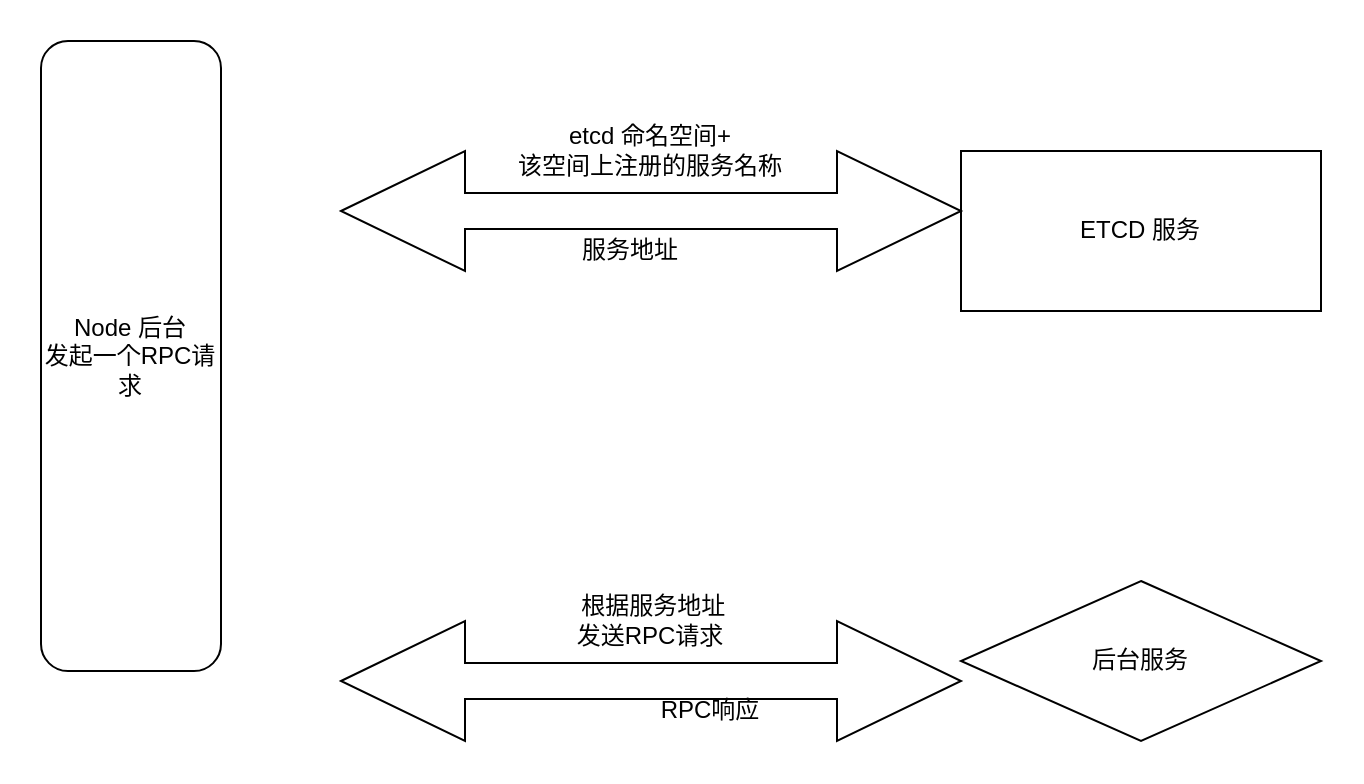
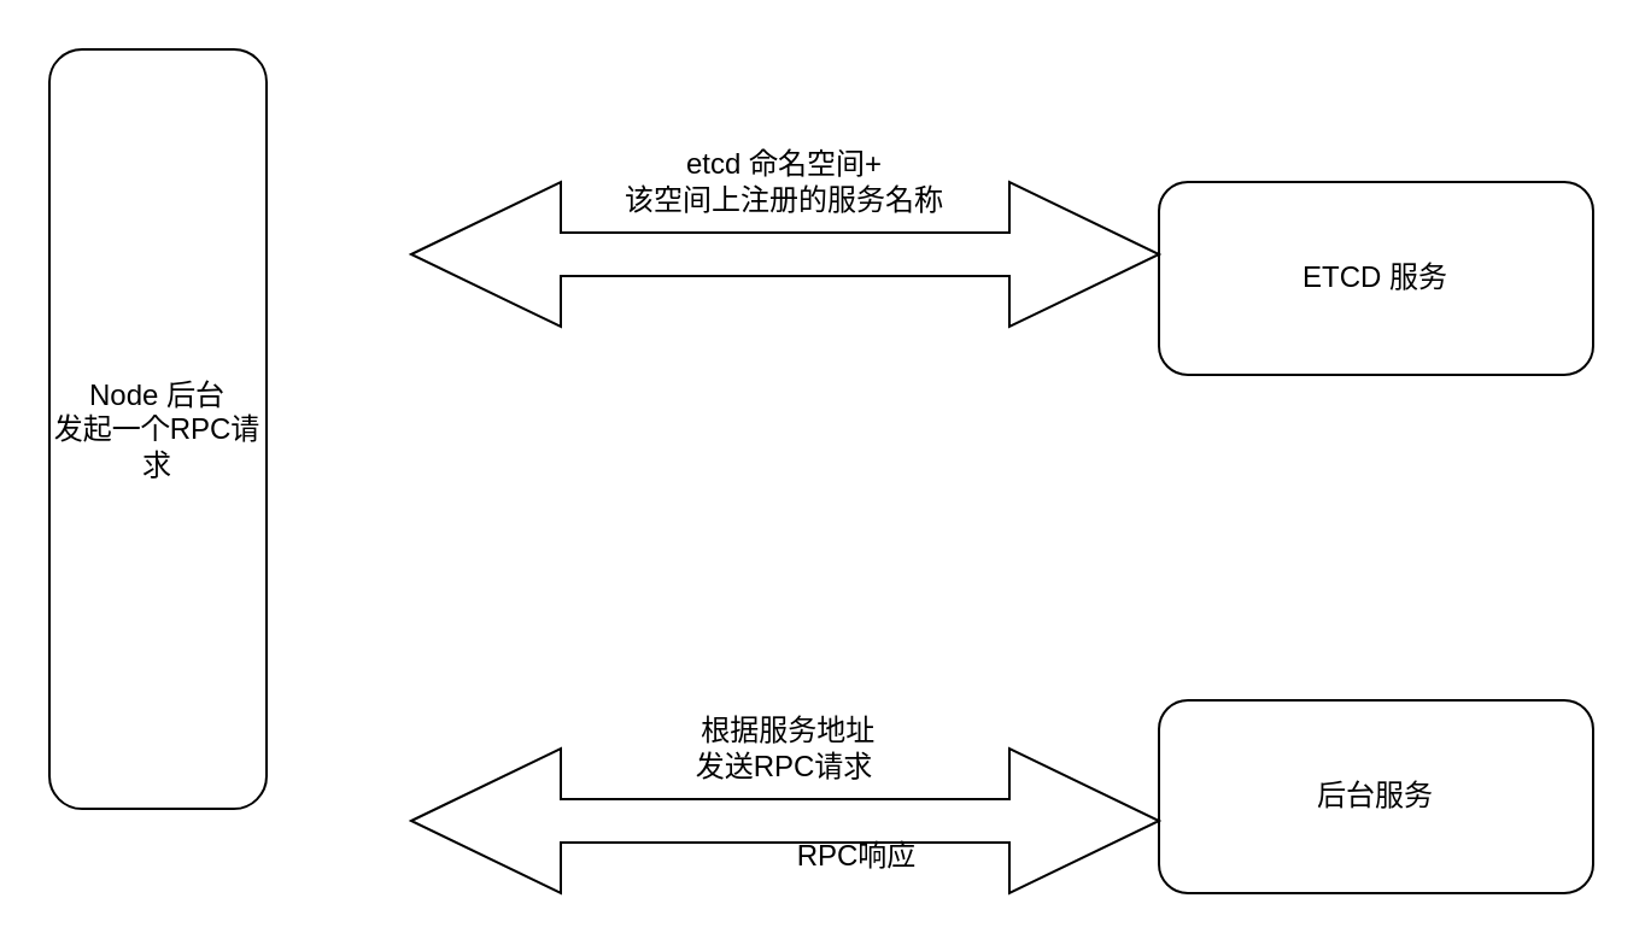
- <mxCell id="3" value="ETCD 服务" style="whiteSpace=wrap;html=1;rounded=0;" vertex="1" parent="1"><mxGeometry x="480" y="75" width="180" height="80" as="geometry" /></mxCell>
+ <mxCell id="3" value="ETCD 服务" style="rounded=1;whiteSpace=wrap;html=1;" vertex="1" parent="1"><mxGeometry x="480" y="75" width="180" height="80" as="geometry" /></mxCell>
- <mxCell id="6" value="服务地址" style="text;html=1;strokeColor=none;fillColor=none;align=center;verticalAlign=middle;whiteSpace=wrap;rounded=0;" vertex="1" parent="1"><mxGeometry x="260" y="115" width="110" height="20" as="geometry" /></mxCell>
- <mxCell id="7" value="后台服务" style="rhombus;whiteSpace=wrap;html=1;" vertex="1" parent="1"><mxGeometry x="480" y="290" width="180" height="80" as="geometry" /></mxCell>
+ <mxCell id="7" value="后台服务" style="rounded=1;whiteSpace=wrap;html=1;" vertex="1" parent="1"><mxGeometry x="480" y="290" width="180" height="80" as="geometry" /></mxCell>
